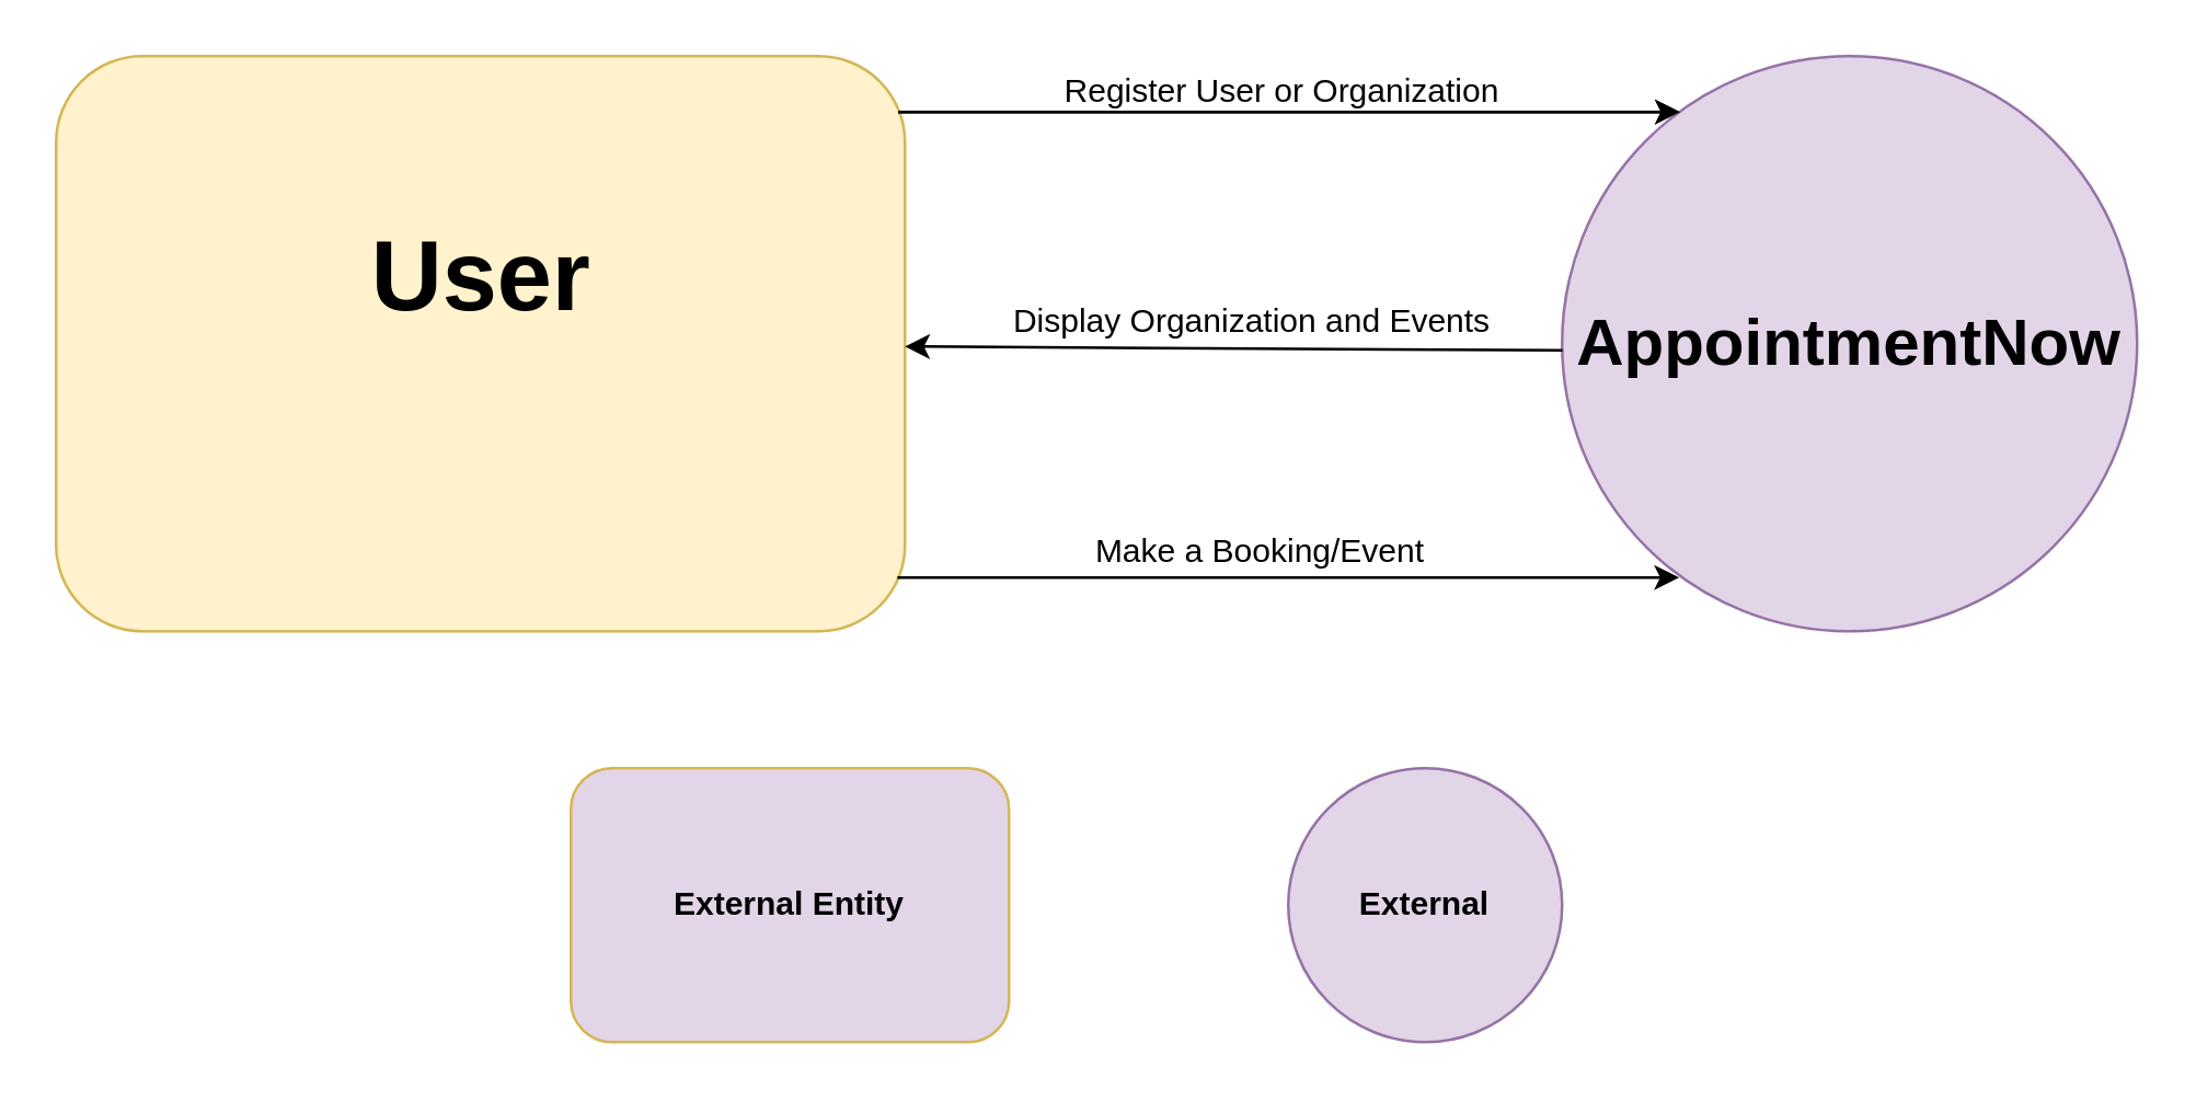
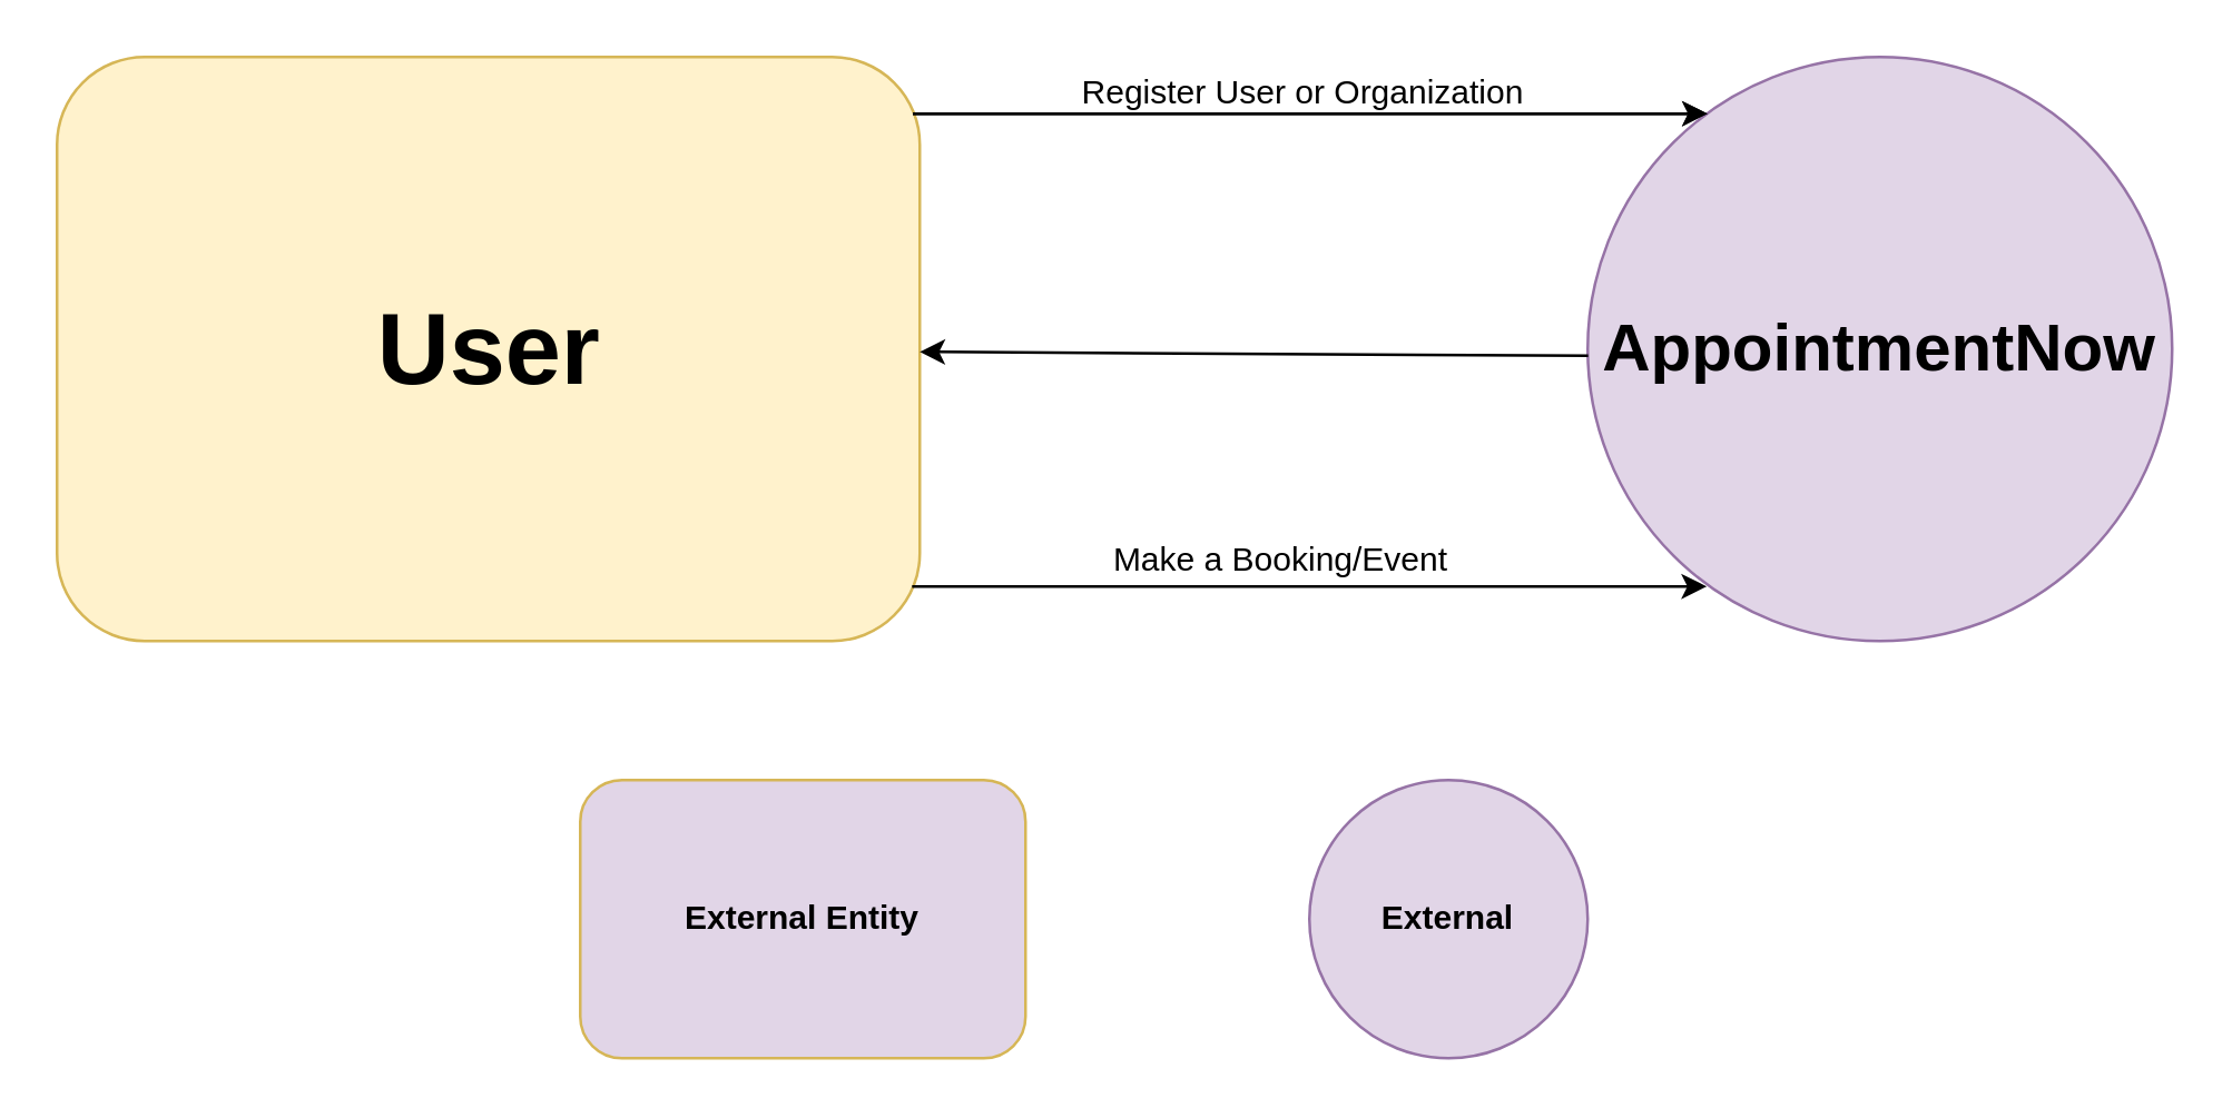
- <mxCell id="11" value="&lt;b&gt;&lt;font style=&quot;font-size: 36px&quot;&gt;User&lt;/font&gt;&lt;/b&gt;" style="text;html=1;strokeColor=none;fillColor=none;align=center;verticalAlign=middle;whiteSpace=wrap;rounded=0;" vertex="1" parent="1"><mxGeometry x="102.5" y="52.5" width="145" height="95" as="geometry" /></mxCell>
+ <mxCell id="11" value="&lt;b&gt;&lt;font style=&quot;font-size: 36px&quot;&gt;User&lt;/font&gt;&lt;/b&gt;" style="text;html=1;strokeColor=none;fillColor=none;align=center;verticalAlign=middle;whiteSpace=wrap;rounded=0;" vertex="1" parent="1"><mxGeometry x="102.5" y="77.5" width="145" height="95" as="geometry" /></mxCell>
- <mxCell id="7" value="&lt;div&gt;Display Organization and Events&lt;/div&gt;" style="text;html=1;strokeColor=none;fillColor=none;align=center;verticalAlign=middle;whiteSpace=wrap;rounded=0;" vertex="1" parent="1"><mxGeometry x="357" y="107" width="200" height="20" as="geometry" /></mxCell>
